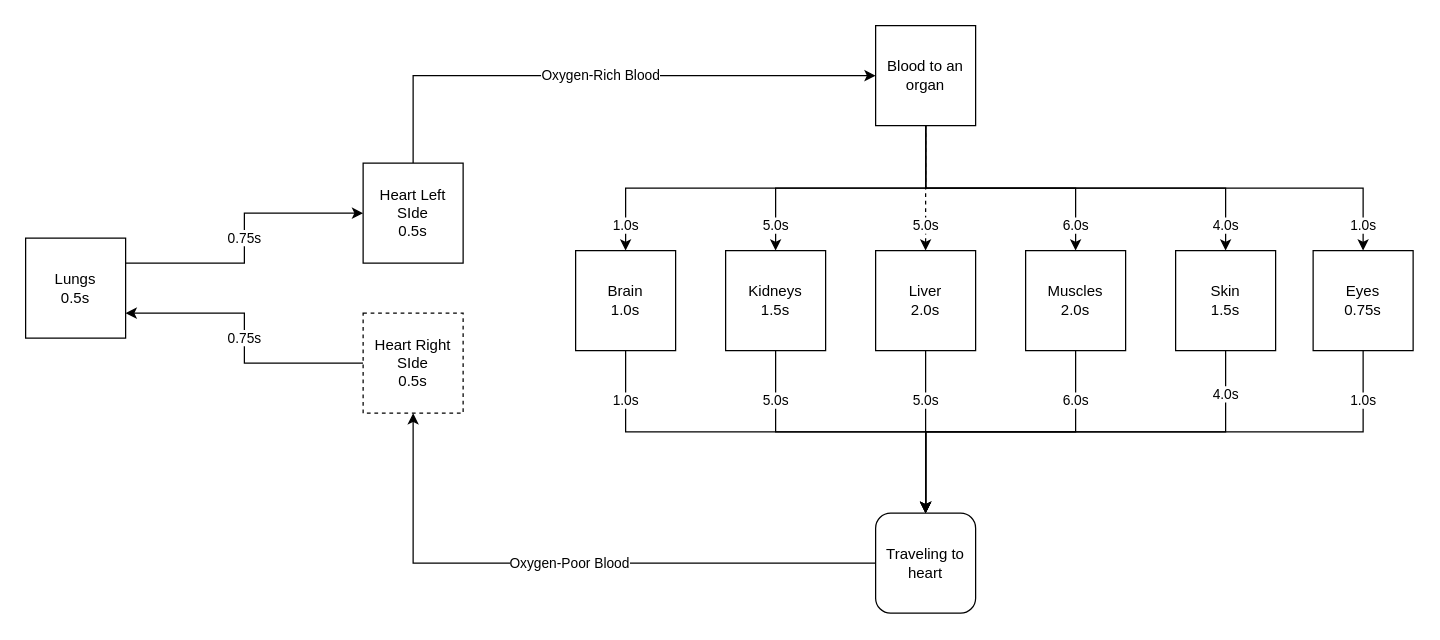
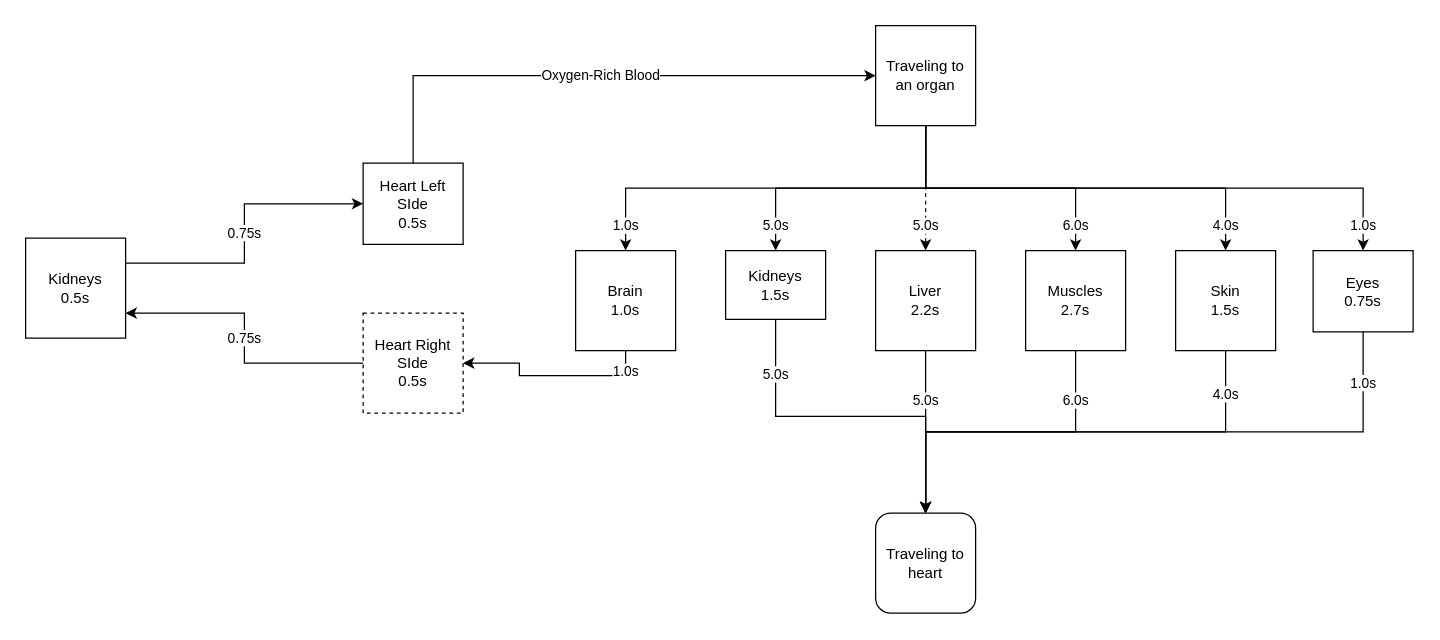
- <mxCell id="20" value="Blood to an organ" style="whiteSpace=wrap;html=1;aspect=fixed;" vertex="1" parent="1"><mxGeometry x="700" y="20" width="80" height="80" as="geometry" /></mxCell>
+ <mxCell id="20" value="Traveling to an organ" style="whiteSpace=wrap;html=1;aspect=fixed;" vertex="1" parent="1"><mxGeometry x="700" y="20" width="80" height="80" as="geometry" /></mxCell>
- <mxCell id="26" value="Heart Left SIde&lt;br&gt;0.5s" style="whiteSpace=wrap;html=1;aspect=fixed;" vertex="1" parent="1"><mxGeometry x="290" y="130" width="80" height="80" as="geometry" /></mxCell>
+ <mxCell id="26" value="Heart Left SIde&lt;br&gt;0.5s" style="whiteSpace=wrap;html=1;aspect=fixed;" vertex="1" parent="1"><mxGeometry x="290" y="130" width="80" height="65" as="geometry" /></mxCell>
- <mxCell id="24" value="Lungs&lt;div&gt;0.5s&lt;/div&gt;" style="whiteSpace=wrap;html=1;aspect=fixed;" vertex="1" parent="1"><mxGeometry x="20" y="190" width="80" height="80" as="geometry" /></mxCell>
+ <mxCell id="24" value="Kidneys&lt;div&gt;0.5s&lt;/div&gt;" style="whiteSpace=wrap;html=1;aspect=fixed;" vertex="1" parent="1"><mxGeometry x="20" y="190" width="80" height="80" as="geometry" /></mxCell>
- <mxCell id="7" value="Kidneys&lt;br&gt;1.5s" style="whiteSpace=wrap;html=1;aspect=fixed;" vertex="1" parent="1"><mxGeometry x="580" y="200" width="80" height="80" as="geometry" /></mxCell>
+ <mxCell id="7" value="Kidneys&lt;br&gt;1.5s" style="whiteSpace=wrap;html=1;aspect=fixed;" vertex="1" parent="1"><mxGeometry x="580" y="200" width="80" height="55" as="geometry" /></mxCell>
- <mxCell id="9" value="Liver&lt;br&gt;2.0s" style="whiteSpace=wrap;html=1;aspect=fixed;" vertex="1" parent="1"><mxGeometry x="700" y="200" width="80" height="80" as="geometry" /></mxCell>
+ <mxCell id="9" value="Liver&lt;br&gt;2.2s" style="whiteSpace=wrap;html=1;aspect=fixed;" vertex="1" parent="1"><mxGeometry x="700" y="200" width="80" height="80" as="geometry" /></mxCell>
- <mxCell id="11" value="Muscles&lt;br&gt;2.0s" style="whiteSpace=wrap;html=1;aspect=fixed;" vertex="1" parent="1"><mxGeometry x="820" y="200" width="80" height="80" as="geometry" /></mxCell>
+ <mxCell id="11" value="Muscles&lt;br&gt;2.7s" style="whiteSpace=wrap;html=1;aspect=fixed;" vertex="1" parent="1"><mxGeometry x="820" y="200" width="80" height="80" as="geometry" /></mxCell>
- <mxCell id="28" value="Eyes&lt;br&gt;0.75s" style="whiteSpace=wrap;html=1;aspect=fixed;" vertex="1" parent="1"><mxGeometry x="1050" y="200" width="80" height="80" as="geometry" /></mxCell>
+ <mxCell id="28" value="Eyes&lt;br&gt;0.75s" style="whiteSpace=wrap;html=1;aspect=fixed;" vertex="1" parent="1"><mxGeometry x="1050" y="200" width="80" height="65" as="geometry" /></mxCell>
- <mxCell id="4" value="1.0s" style="edgeStyle=orthogonalEdgeStyle;rounded=0;orthogonalLoop=1;jettySize=auto;html=1;entryX=0.5;entryY=0;entryDx=0;entryDy=0;exitX=0.5;exitY=1;exitDx=0;exitDy=0;" edge="1" parent="1" source="5" target="22"><mxGeometry x="-0.784" relative="1" as="geometry"><mxPoint as="offset" /></mxGeometry></mxCell>
+ <mxCell id="4" value="1.0s" style="edgeStyle=orthogonalEdgeStyle;rounded=0;orthogonalLoop=1;jettySize=auto;html=1;exitX=0.5;exitY=1;exitDx=0;exitDy=0;" edge="1" parent="1" source="5" target="3"><mxGeometry x="-0.784" relative="1" as="geometry"><mxPoint as="offset" /></mxGeometry></mxCell>
- <mxCell id="21" value="Oxygen-Poor Blood" style="edgeStyle=orthogonalEdgeStyle;rounded=0;orthogonalLoop=1;jettySize=auto;html=1;entryX=0.5;entryY=1;entryDx=0;entryDy=0;" edge="1" parent="1" source="22" target="3"><mxGeometry relative="1" as="geometry" /></mxCell>
